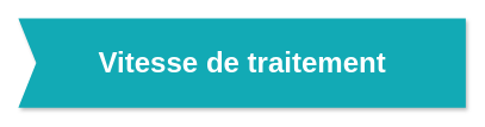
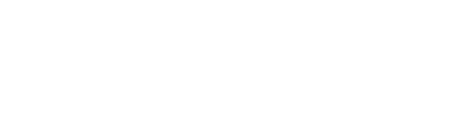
- <mxCell id="2" value="&lt;font color=&quot;#ffffff&quot; size=&quot;1&quot;&gt;&lt;b style=&quot;font-size: 32px&quot;&gt;Vitesse de traitement&lt;/b&gt;&lt;/font&gt;" style="html=1;shape=mxgraph.infographic.ribbonSimple;notch1=20;notch2=0;fillColor=#12AAB5;strokeColor=none;shadow=1;" parent="1" vertex="1"><mxGeometry x="20" y="20" width="500" height="100" as="geometry" /></mxCell>
